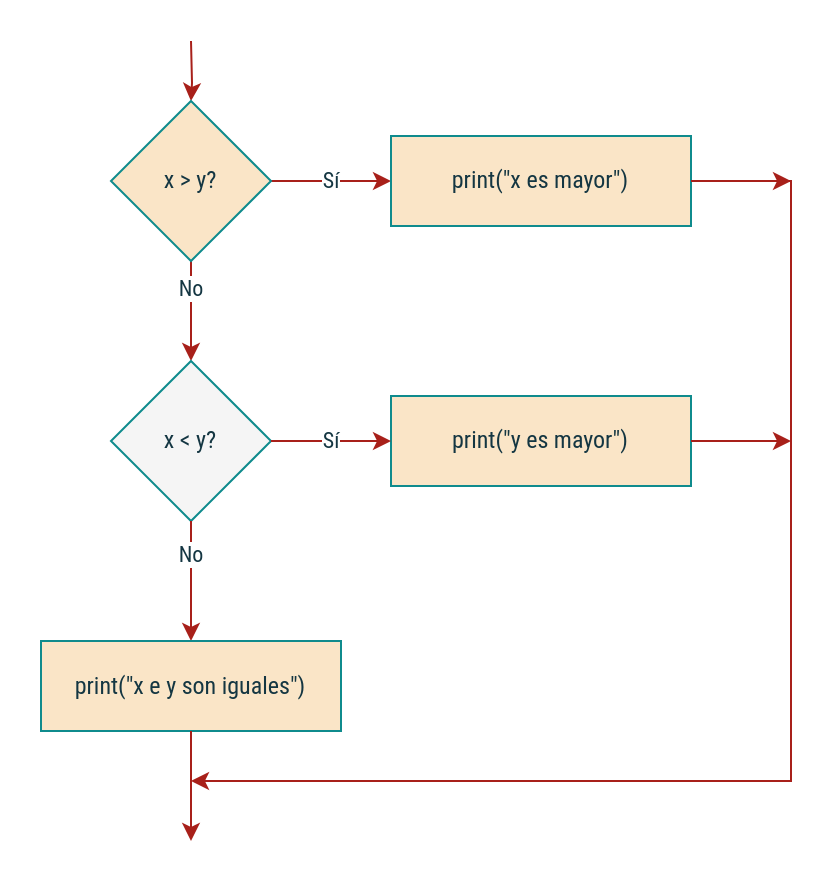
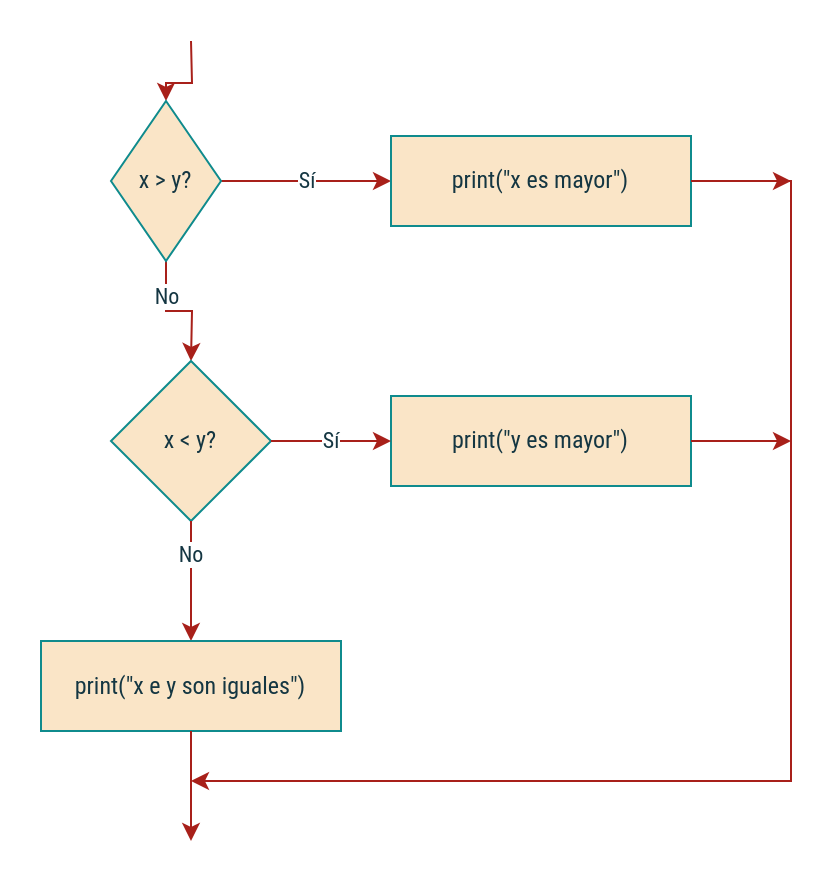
- <mxCell id="5" value="x &amp;gt; y?" style="rhombus;whiteSpace=wrap;html=1;fillColor=#FAE5C7;strokeColor=#0F8B8D;fontColor=#143642;fontFamily=Roboto Condensed;fontSource=https%3A%2F%2Ffonts.googleapis.com%2Fcss%3Ffamily%3DRoboto%2BCondensed;" parent="1" vertex="1"><mxGeometry x="55" y="50" width="80" height="80" as="geometry" /></mxCell>
+ <mxCell id="5" value="x &amp;gt; y?" style="rhombus;whiteSpace=wrap;html=1;fillColor=#FAE5C7;strokeColor=#0F8B8D;fontColor=#143642;fontFamily=Roboto Condensed;fontSource=https%3A%2F%2Ffonts.googleapis.com%2Fcss%3Ffamily%3DRoboto%2BCondensed;" parent="1" vertex="1"><mxGeometry x="55" y="50" width="55" height="80" as="geometry" /></mxCell>
- <mxCell id="8" value="x &amp;lt; y?" style="rhombus;whiteSpace=wrap;html=1;fillColor=#f5f5f5;strokeColor=#0F8B8D;fontColor=#143642;fontFamily=Roboto Condensed;fontSource=https%3A%2F%2Ffonts.googleapis.com%2Fcss%3Ffamily%3DRoboto%2BCondensed;" vertex="1" parent="1"><mxGeometry x="55" y="180" width="80" height="80" as="geometry" /></mxCell>
+ <mxCell id="8" value="x &amp;lt; y?" style="rhombus;whiteSpace=wrap;html=1;fillColor=#FAE5C7;strokeColor=#0F8B8D;fontColor=#143642;fontFamily=Roboto Condensed;fontSource=https%3A%2F%2Ffonts.googleapis.com%2Fcss%3Ffamily%3DRoboto%2BCondensed;" vertex="1" parent="1"><mxGeometry x="55" y="180" width="80" height="80" as="geometry" /></mxCell>
